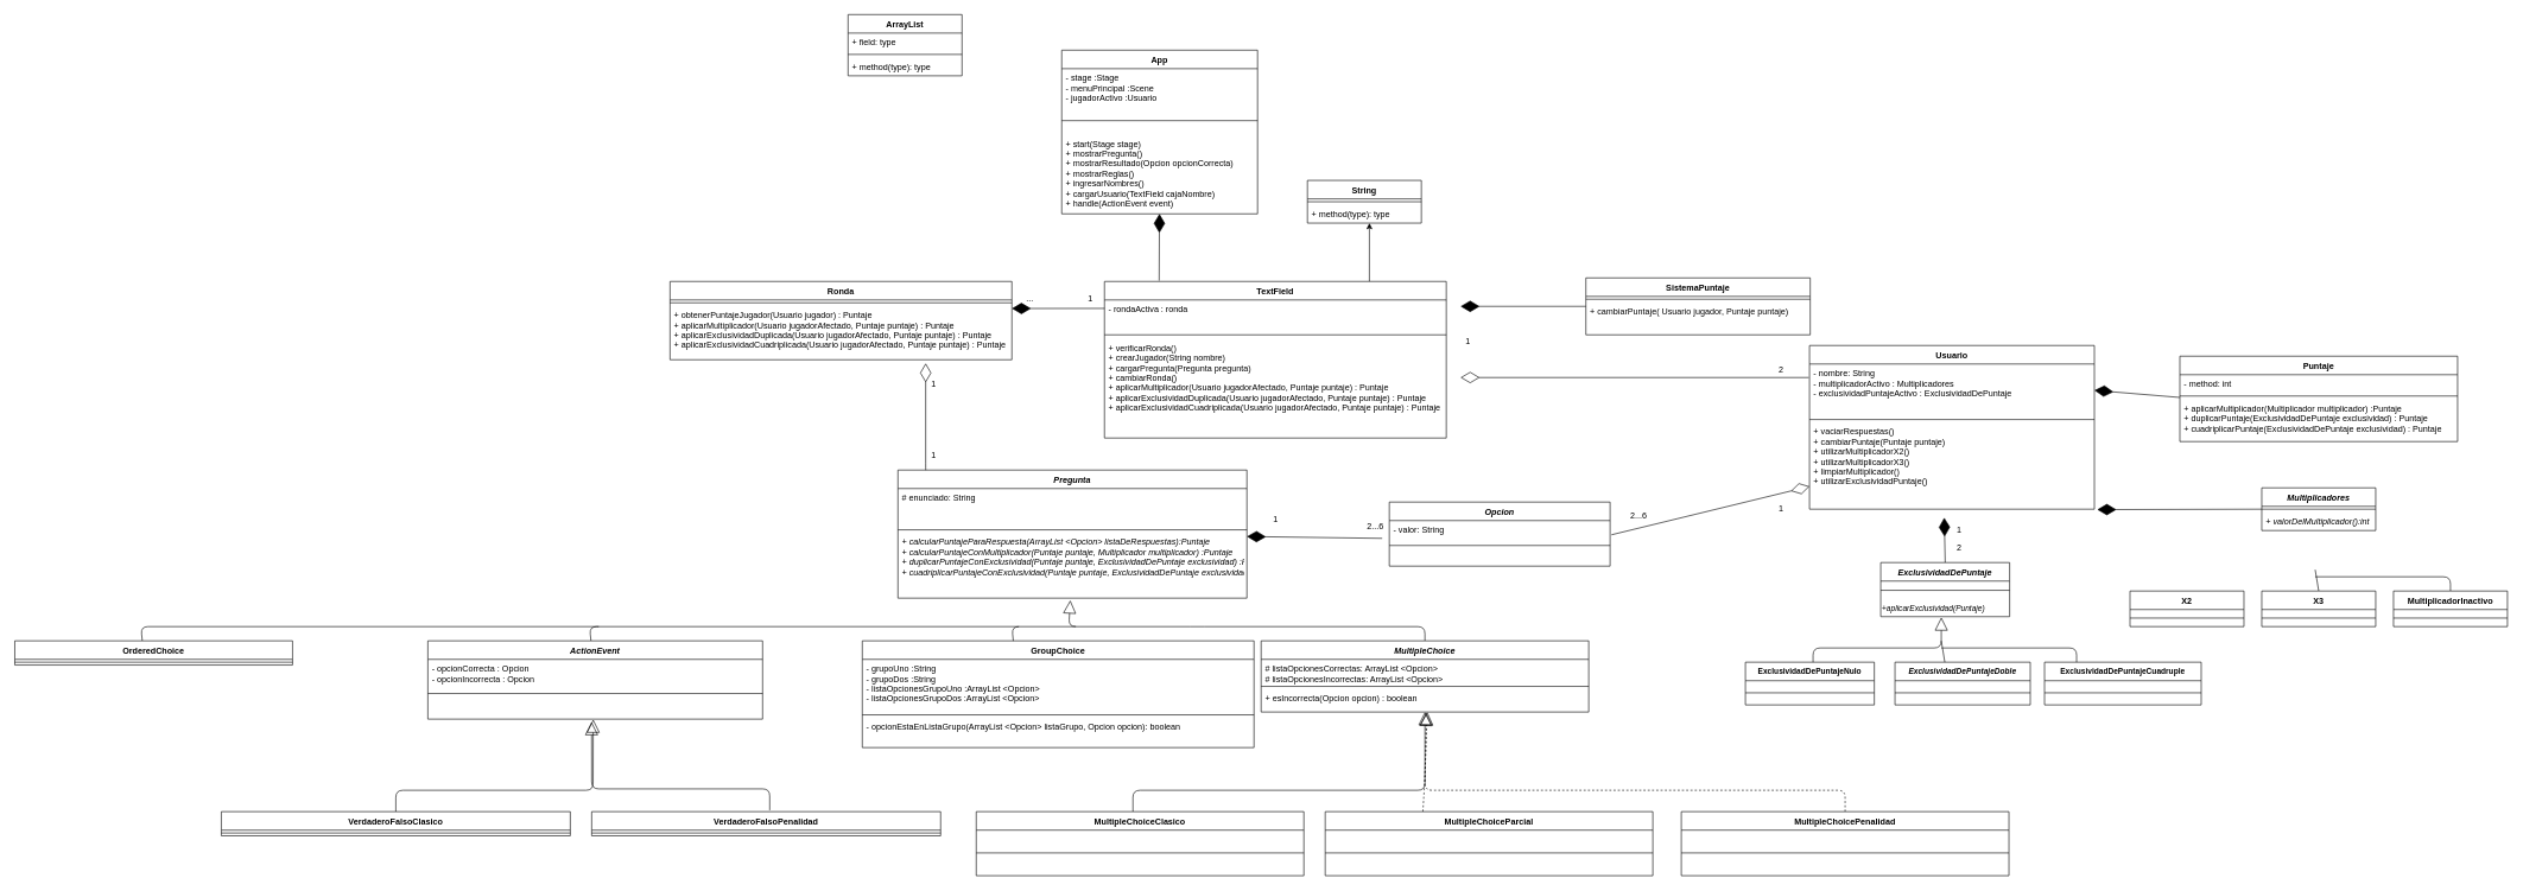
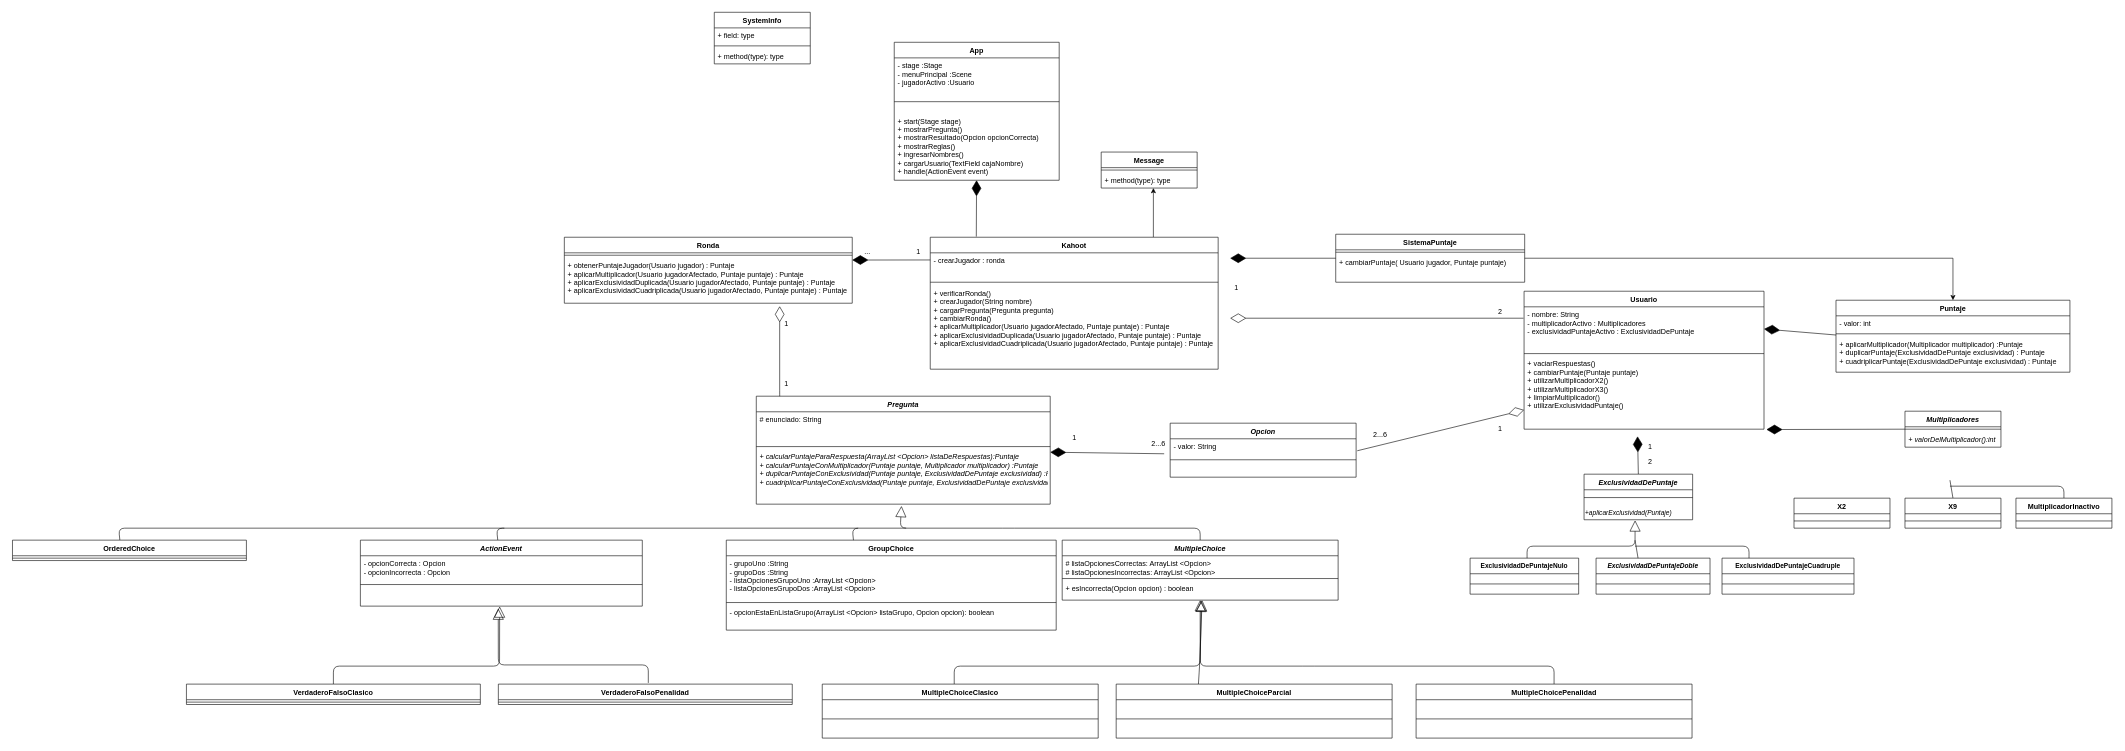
- <mxCell id="35" value="ArrayList&#10;" style="swimlane;fontStyle=1;align=center;verticalAlign=top;childLayout=stackLayout;horizontal=1;startSize=26;horizontalStack=0;resizeParent=1;resizeParentMax=0;resizeLast=0;collapsible=1;marginBottom=0;" parent="1" vertex="1"><mxGeometry x="1190" y="20" width="160" height="86" as="geometry" /></mxCell>
+ <mxCell id="35" value="SystemInfo&#10;" style="swimlane;fontStyle=1;align=center;verticalAlign=top;childLayout=stackLayout;horizontal=1;startSize=26;horizontalStack=0;resizeParent=1;resizeParentMax=0;resizeLast=0;collapsible=1;marginBottom=0;" parent="1" vertex="1"><mxGeometry x="1190" y="20" width="160" height="86" as="geometry" /></mxCell>
- <mxCell id="21" value="String&#10;" style="swimlane;fontStyle=1;align=center;verticalAlign=top;childLayout=stackLayout;horizontal=1;startSize=26;horizontalStack=0;resizeParent=1;resizeParentMax=0;resizeLast=0;collapsible=1;marginBottom=0;" parent="1" vertex="1"><mxGeometry x="1835" y="253" width="160" height="60" as="geometry" /></mxCell>
+ <mxCell id="21" value="Message&#10;" style="swimlane;fontStyle=1;align=center;verticalAlign=top;childLayout=stackLayout;horizontal=1;startSize=26;horizontalStack=0;resizeParent=1;resizeParentMax=0;resizeLast=0;collapsible=1;marginBottom=0;" parent="1" vertex="1"><mxGeometry x="1835" y="253" width="160" height="60" as="geometry" /></mxCell>
- <mxCell id="17" value="TextField" style="swimlane;fontStyle=1;align=center;verticalAlign=top;childLayout=stackLayout;horizontal=1;startSize=26;horizontalStack=0;resizeParent=1;resizeParentMax=0;resizeLast=0;collapsible=1;marginBottom=0;" parent="1" vertex="1"><mxGeometry x="1550" y="395" width="480" height="220" as="geometry" /></mxCell>
+ <mxCell id="17" value="Kahoot" style="swimlane;fontStyle=1;align=center;verticalAlign=top;childLayout=stackLayout;horizontal=1;startSize=26;horizontalStack=0;resizeParent=1;resizeParentMax=0;resizeLast=0;collapsible=1;marginBottom=0;" parent="1" vertex="1"><mxGeometry x="1550" y="395" width="480" height="220" as="geometry" /></mxCell>
+ <mxCell id="3" style="edgeStyle=orthogonalEdgeStyle;rounded=0;orthogonalLoop=1;jettySize=auto;html=1;entryX=0.5;entryY=0;entryDx=0;entryDy=0;" parent="1" source="24" target="27" edge="1"><mxGeometry relative="1" as="geometry"><mxPoint x="2875" y="1020" as="targetPoint" /></mxGeometry></mxCell>
- <mxCell id="18" value="- rondaActiva : ronda&#10;" style="text;strokeColor=none;fillColor=none;align=left;verticalAlign=top;spacingLeft=4;spacingRight=4;overflow=hidden;rotatable=0;points=[[0,0.5],[1,0.5]];portConstraint=eastwest;" parent="17" vertex="1"><mxGeometry y="26" width="480" height="44" as="geometry" /></mxCell>
+ <mxCell id="18" value="- crearJugador : ronda&#10;" style="text;strokeColor=none;fillColor=none;align=left;verticalAlign=top;spacingLeft=4;spacingRight=4;overflow=hidden;rotatable=0;points=[[0,0.5],[1,0.5]];portConstraint=eastwest;" parent="17" vertex="1"><mxGeometry y="26" width="480" height="44" as="geometry" /></mxCell>
- <mxCell id="28" value="- method: int" style="text;strokeColor=none;fillColor=none;align=left;verticalAlign=top;spacingLeft=4;spacingRight=4;overflow=hidden;rotatable=0;points=[[0,0.5],[1,0.5]];portConstraint=eastwest;" parent="27" vertex="1"><mxGeometry y="26" width="390" height="26" as="geometry" /></mxCell>
+ <mxCell id="28" value="- valor: int" style="text;strokeColor=none;fillColor=none;align=left;verticalAlign=top;spacingLeft=4;spacingRight=4;overflow=hidden;rotatable=0;points=[[0,0.5],[1,0.5]];portConstraint=eastwest;" parent="27" vertex="1"><mxGeometry y="26" width="390" height="26" as="geometry" /></mxCell>
- <mxCell id="115" value="X3" style="swimlane;fontStyle=1;align=center;verticalAlign=top;childLayout=stackLayout;horizontal=1;startSize=26;horizontalStack=0;resizeParent=1;resizeParentMax=0;resizeLast=0;collapsible=1;marginBottom=0;" vertex="1" parent="1"><mxGeometry x="3175" y="830" width="160" height="50" as="geometry" /></mxCell>
+ <mxCell id="115" value="X9" style="swimlane;fontStyle=1;align=center;verticalAlign=top;childLayout=stackLayout;horizontal=1;startSize=26;horizontalStack=0;resizeParent=1;resizeParentMax=0;resizeLast=0;collapsible=1;marginBottom=0;" vertex="1" parent="1"><mxGeometry x="3175" y="830" width="160" height="50" as="geometry" /></mxCell>
- <mxCell id="10" value="" style="endArrow=block;endSize=16;endFill=0;html=1;entryX=0.504;entryY=1.031;entryDx=0;entryDy=0;exitX=0.5;exitY=0;exitDx=0;exitDy=0;entryPerimeter=0;dashed=1;" parent="1" source="50" target="42" edge="1"><mxGeometry width="160" relative="1" as="geometry"><mxPoint x="2180" y="1160" as="sourcePoint" /><mxPoint x="2000" y="1070" as="targetPoint" /><Array as="points"><mxPoint x="2590" y="1110" /><mxPoint x="2180" y="1110" /><mxPoint x="2000" y="1110" /></Array></mxGeometry></mxCell>
+ <mxCell id="10" value="" style="endArrow=block;endSize=16;endFill=0;html=1;entryX=0.504;entryY=1.031;entryDx=0;entryDy=0;exitX=0.5;exitY=0;exitDx=0;exitDy=0;entryPerimeter=0;" parent="1" source="50" target="42" edge="1"><mxGeometry width="160" relative="1" as="geometry"><mxPoint x="2180" y="1160" as="sourcePoint" /><mxPoint x="2000" y="1070" as="targetPoint" /><Array as="points"><mxPoint x="2590" y="1110" /><mxPoint x="2180" y="1110" /><mxPoint x="2000" y="1110" /></Array></mxGeometry></mxCell>
- <mxCell id="11" value="" style="endArrow=block;endSize=16;endFill=0;html=1;entryX=0.507;entryY=1;entryDx=0;entryDy=0;exitX=0.298;exitY=0;exitDx=0;exitDy=0;exitPerimeter=0;entryPerimeter=0;dashed=1;" parent="1" source="48" target="42" edge="1"><mxGeometry width="160" relative="1" as="geometry"><mxPoint x="1999" y="1130" as="sourcePoint" /><mxPoint x="1999" y="1070" as="targetPoint" /><Array as="points"><mxPoint x="1999" y="1110" /></Array></mxGeometry></mxCell>
+ <mxCell id="11" value="" style="endArrow=block;endSize=16;endFill=0;html=1;entryX=0.507;entryY=1;entryDx=0;entryDy=0;exitX=0.298;exitY=0;exitDx=0;exitDy=0;exitPerimeter=0;entryPerimeter=0;" parent="1" source="48" target="42" edge="1"><mxGeometry width="160" relative="1" as="geometry"><mxPoint x="1999" y="1130" as="sourcePoint" /><mxPoint x="1999" y="1070" as="targetPoint" /><Array as="points"><mxPoint x="1999" y="1110" /></Array></mxGeometry></mxCell>
